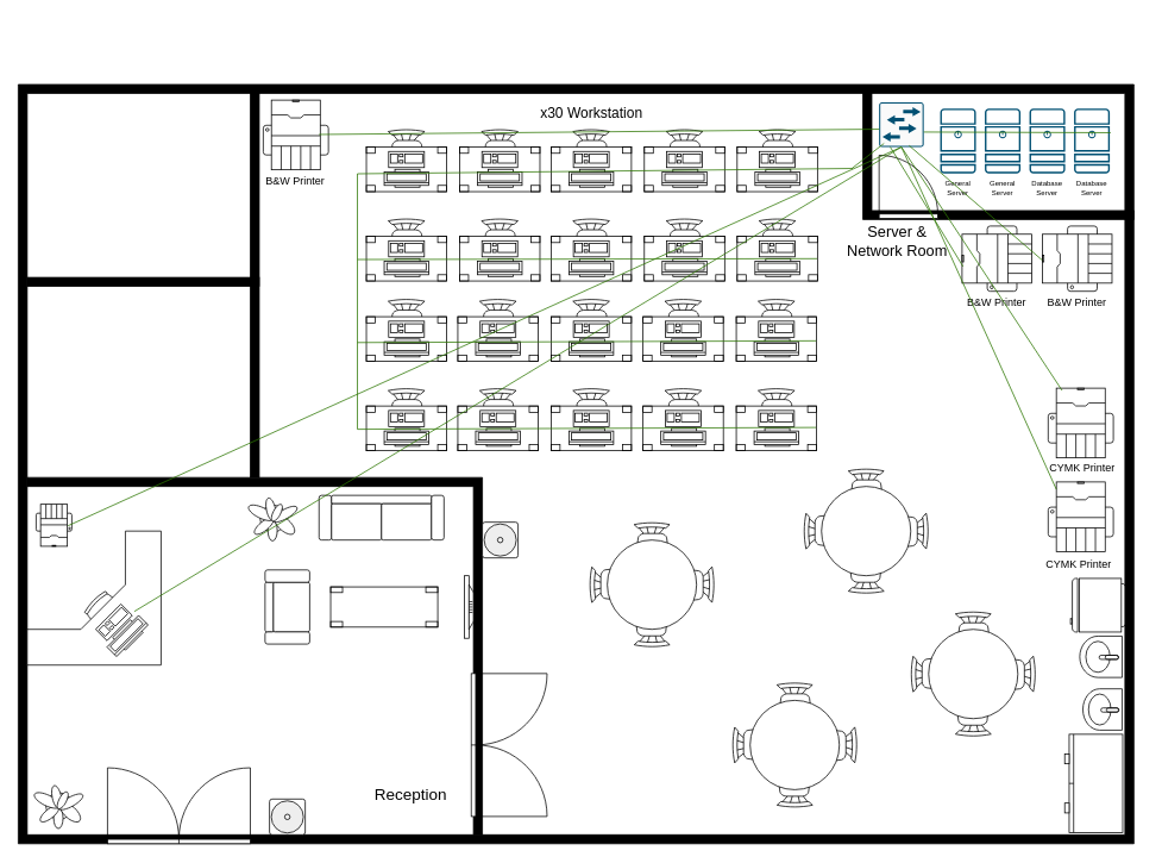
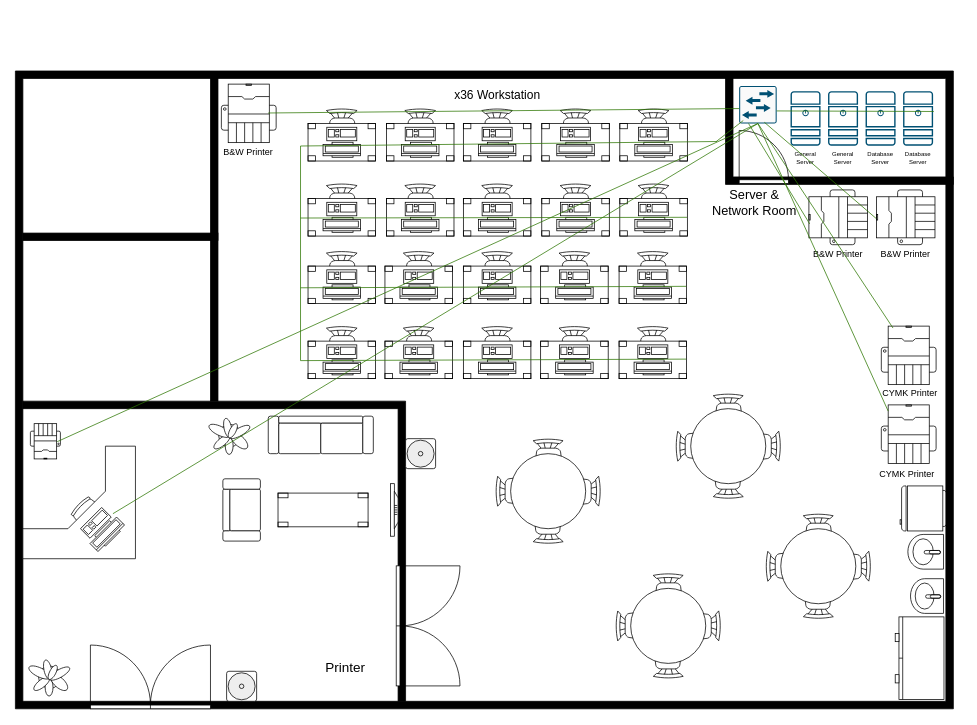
- <mxCell id="128" value="x30 Workstation" style="text;html=1;align=center;verticalAlign=middle;whiteSpace=wrap;rounded=0;fontSize=16;" parent="2" vertex="1"><mxGeometry x="574.5" y="26.88" width="135" height="10" as="geometry" /></mxCell>
+ <mxCell id="128" value="x36 Workstation" style="text;html=1;align=center;verticalAlign=middle;whiteSpace=wrap;rounded=0;fontSize=16;" parent="2" vertex="1"><mxGeometry x="574.5" y="26.88" width="135" height="10" as="geometry" /></mxCell>
- <mxCell id="50" value="Reception" style="text;html=1;align=center;verticalAlign=middle;whiteSpace=wrap;rounded=0;fontSize=18;" parent="2" vertex="1"><mxGeometry x="410" y="790" width="60" height="10" as="geometry" /></mxCell>
+ <mxCell id="50" value="Printer" style="text;html=1;align=center;verticalAlign=middle;whiteSpace=wrap;rounded=0;fontSize=18;" parent="2" vertex="1"><mxGeometry x="410" y="790" width="60" height="10" as="geometry" /></mxCell>
